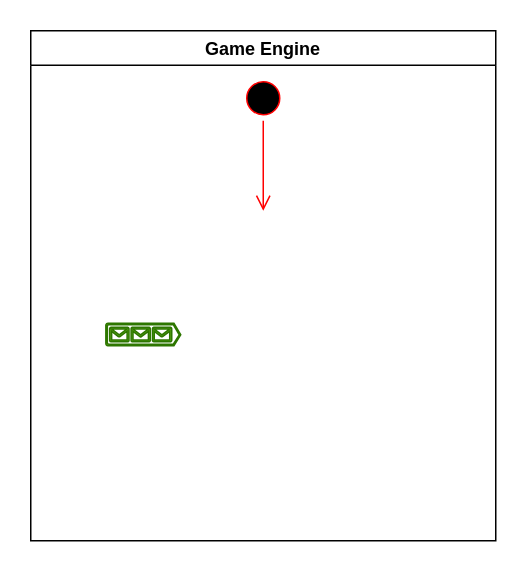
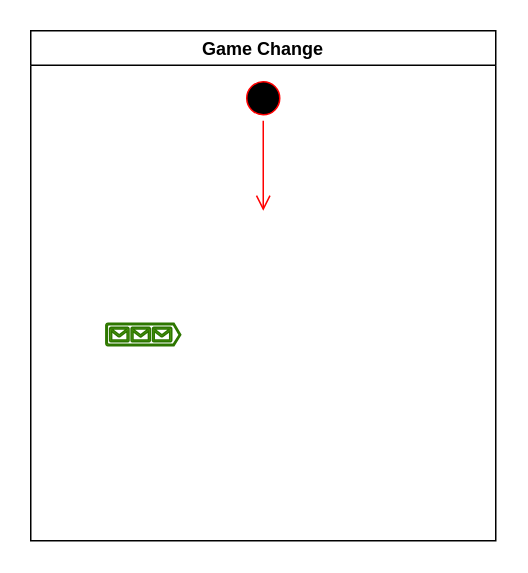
- <mxCell id="2" value="Game Engine" style="swimlane;" parent="1" vertex="1"><mxGeometry x="20" y="20" width="310" height="340" as="geometry"><mxRectangle x="300" y="130" width="90" height="23" as="alternateBounds" /></mxGeometry></mxCell>
+ <mxCell id="2" value="Game Change" style="swimlane;" parent="1" vertex="1"><mxGeometry x="20" y="20" width="310" height="340" as="geometry"><mxRectangle x="300" y="130" width="90" height="23" as="alternateBounds" /></mxGeometry></mxCell>
